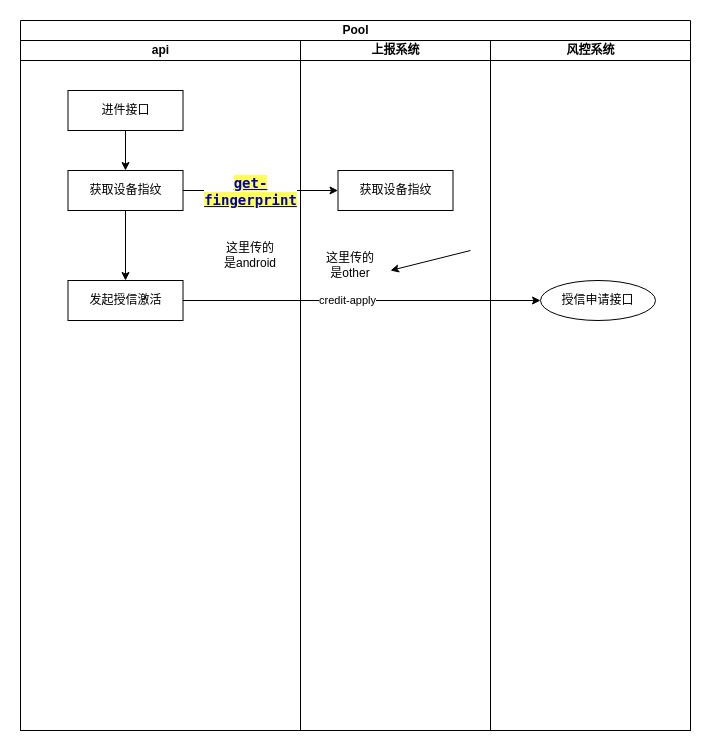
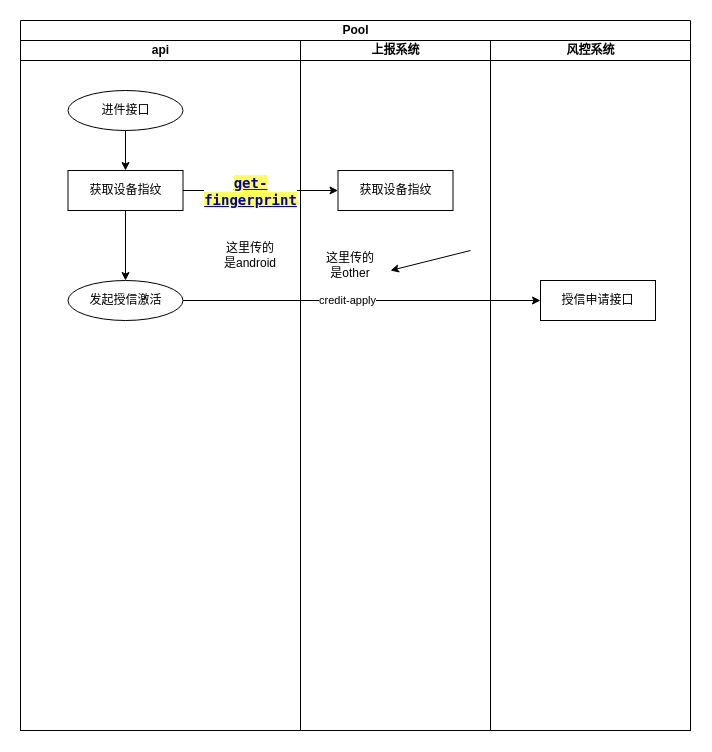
- <mxCell id="5" value="进件接口" style="rounded=0;whiteSpace=wrap;html=1;" vertex="1" parent="3"><mxGeometry x="47.5" y="50" width="115" height="40" as="geometry" /></mxCell>
+ <mxCell id="5" value="进件接口" style="ellipse;whiteSpace=wrap;html=1;" vertex="1" parent="3"><mxGeometry x="47.5" y="50" width="115" height="40" as="geometry" /></mxCell>
- <mxCell id="9" value="发起授信激活" style="rounded=0;whiteSpace=wrap;html=1;" vertex="1" parent="3"><mxGeometry x="47.5" y="240" width="115" height="40" as="geometry" /></mxCell>
+ <mxCell id="9" value="发起授信激活" style="ellipse;whiteSpace=wrap;html=1;" vertex="1" parent="3"><mxGeometry x="47.5" y="240" width="115" height="40" as="geometry" /></mxCell>
- <mxCell id="15" value="授信申请接口" style="ellipse;whiteSpace=wrap;html=1;" vertex="1" parent="14"><mxGeometry x="50" y="240" width="115" height="40" as="geometry" /></mxCell>
+ <mxCell id="15" value="授信申请接口" style="rounded=0;whiteSpace=wrap;html=1;" vertex="1" parent="14"><mxGeometry x="50" y="240" width="115" height="40" as="geometry" /></mxCell>
